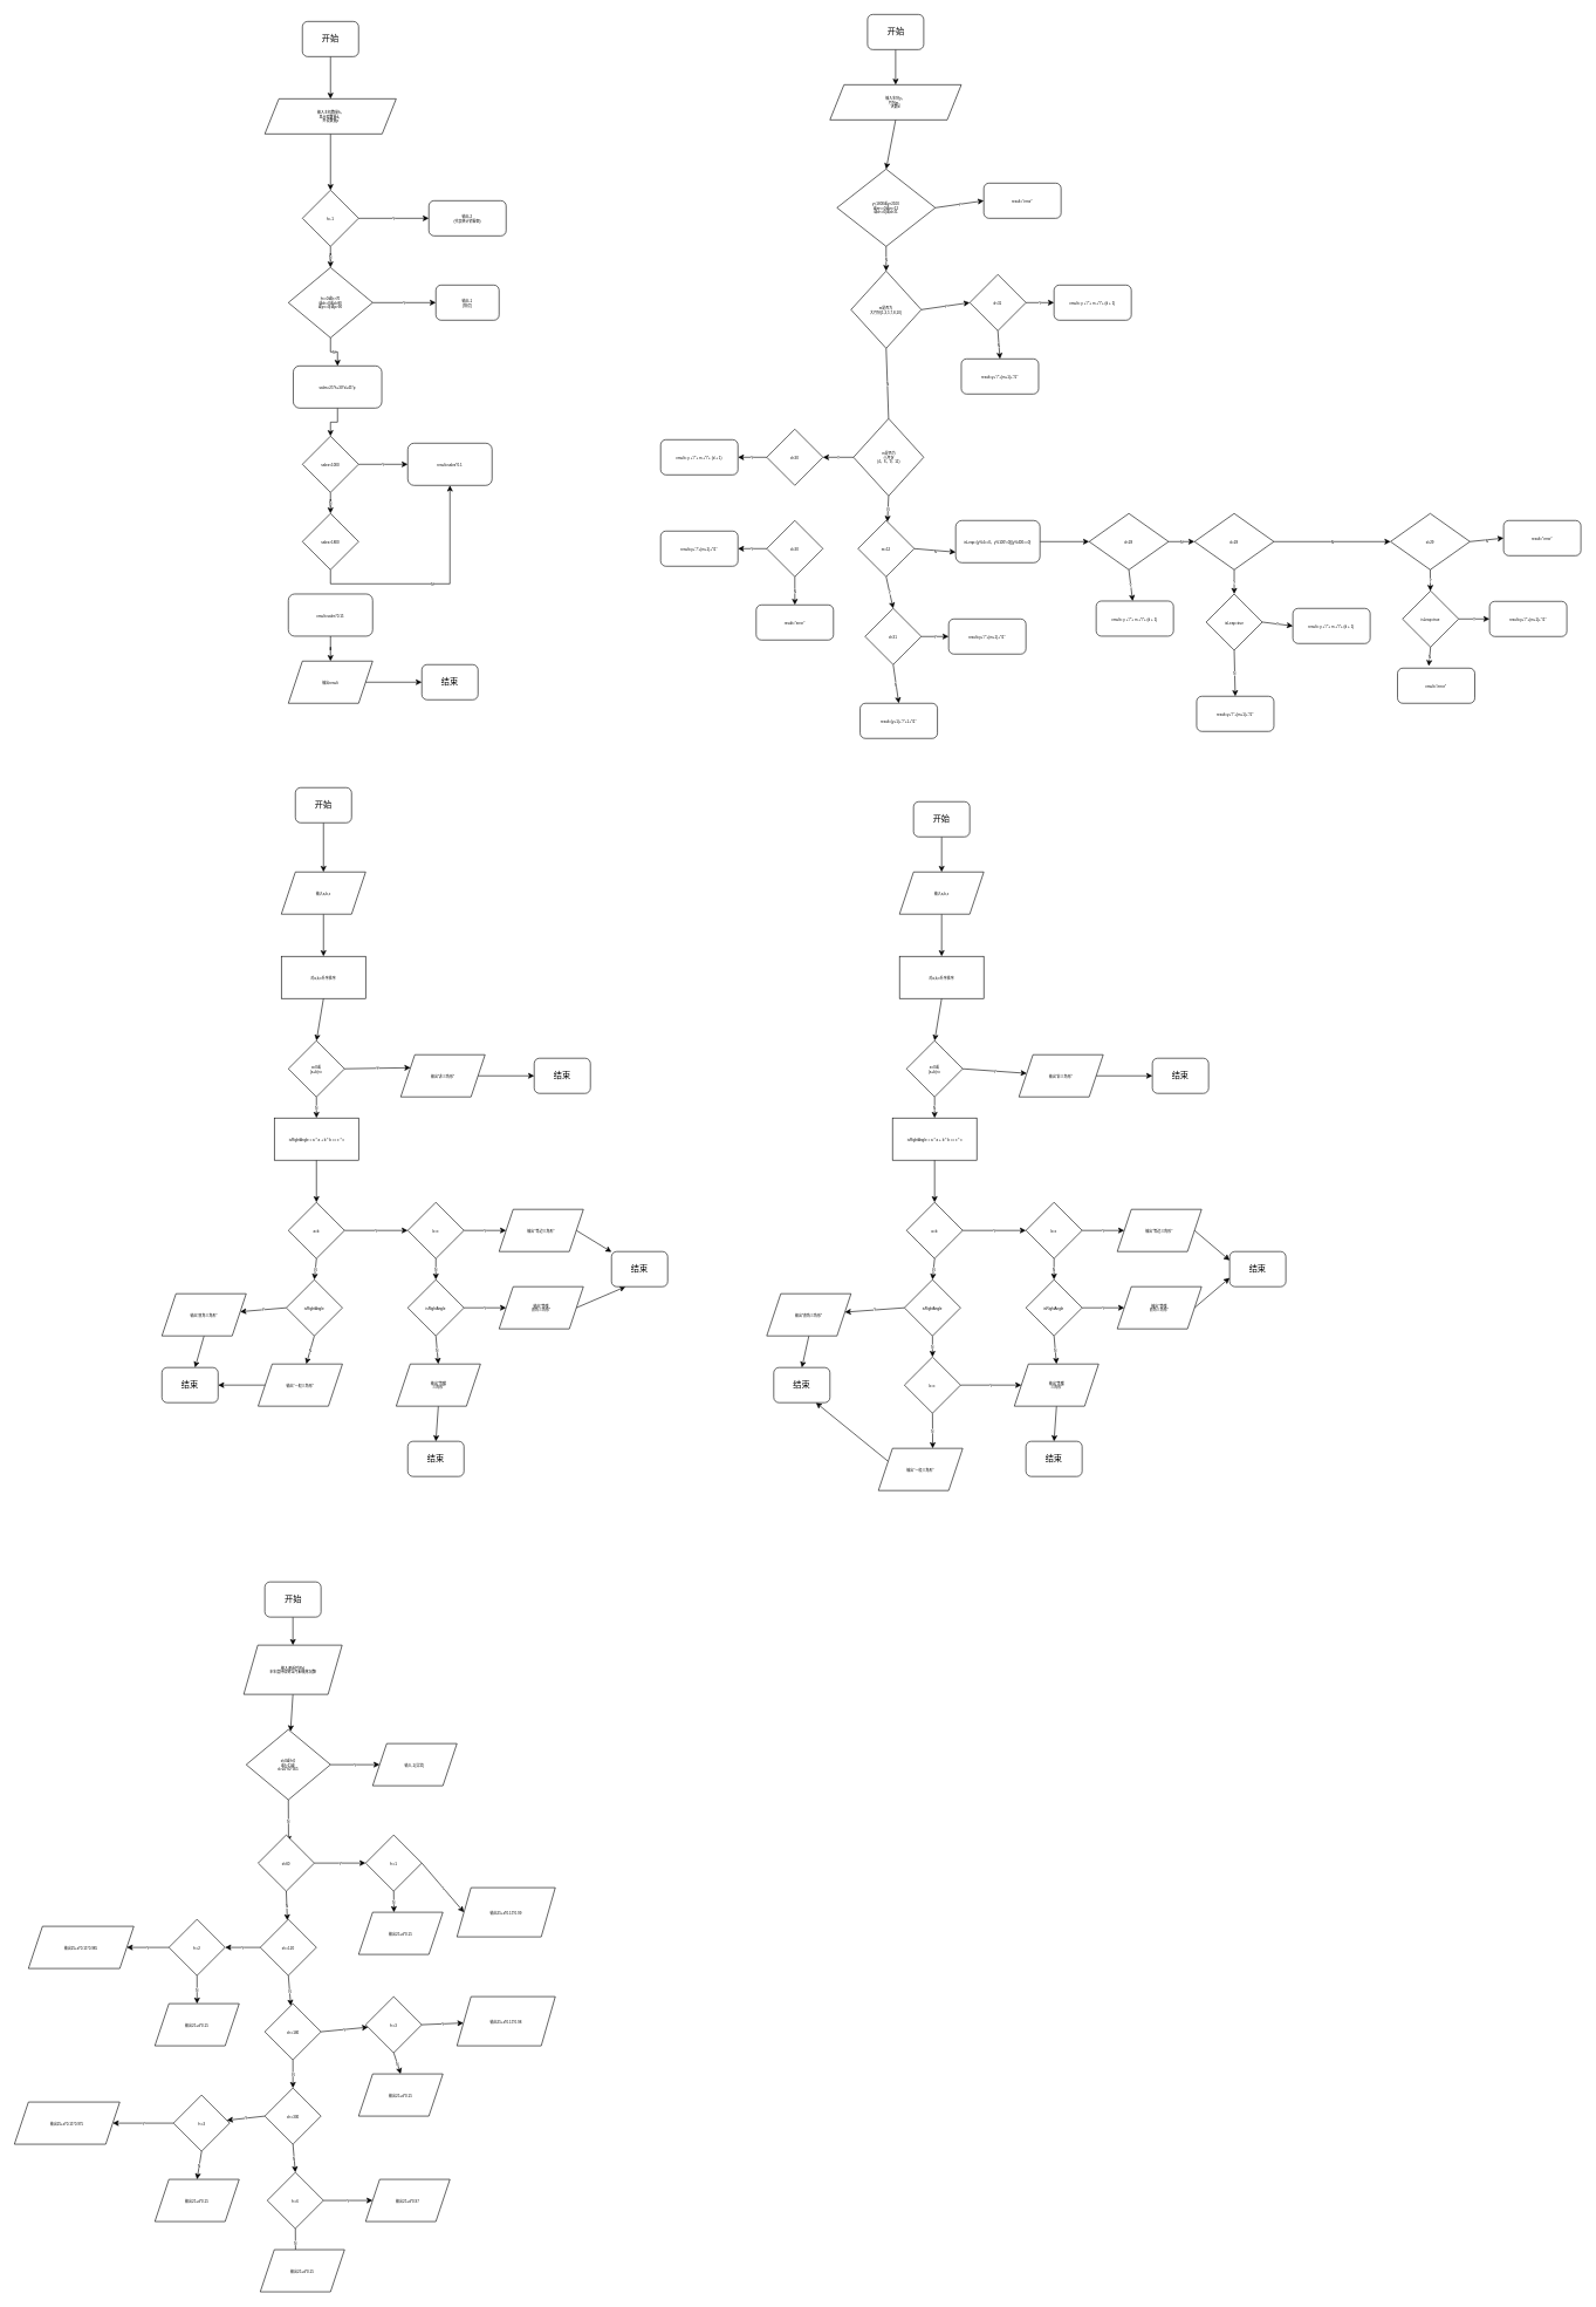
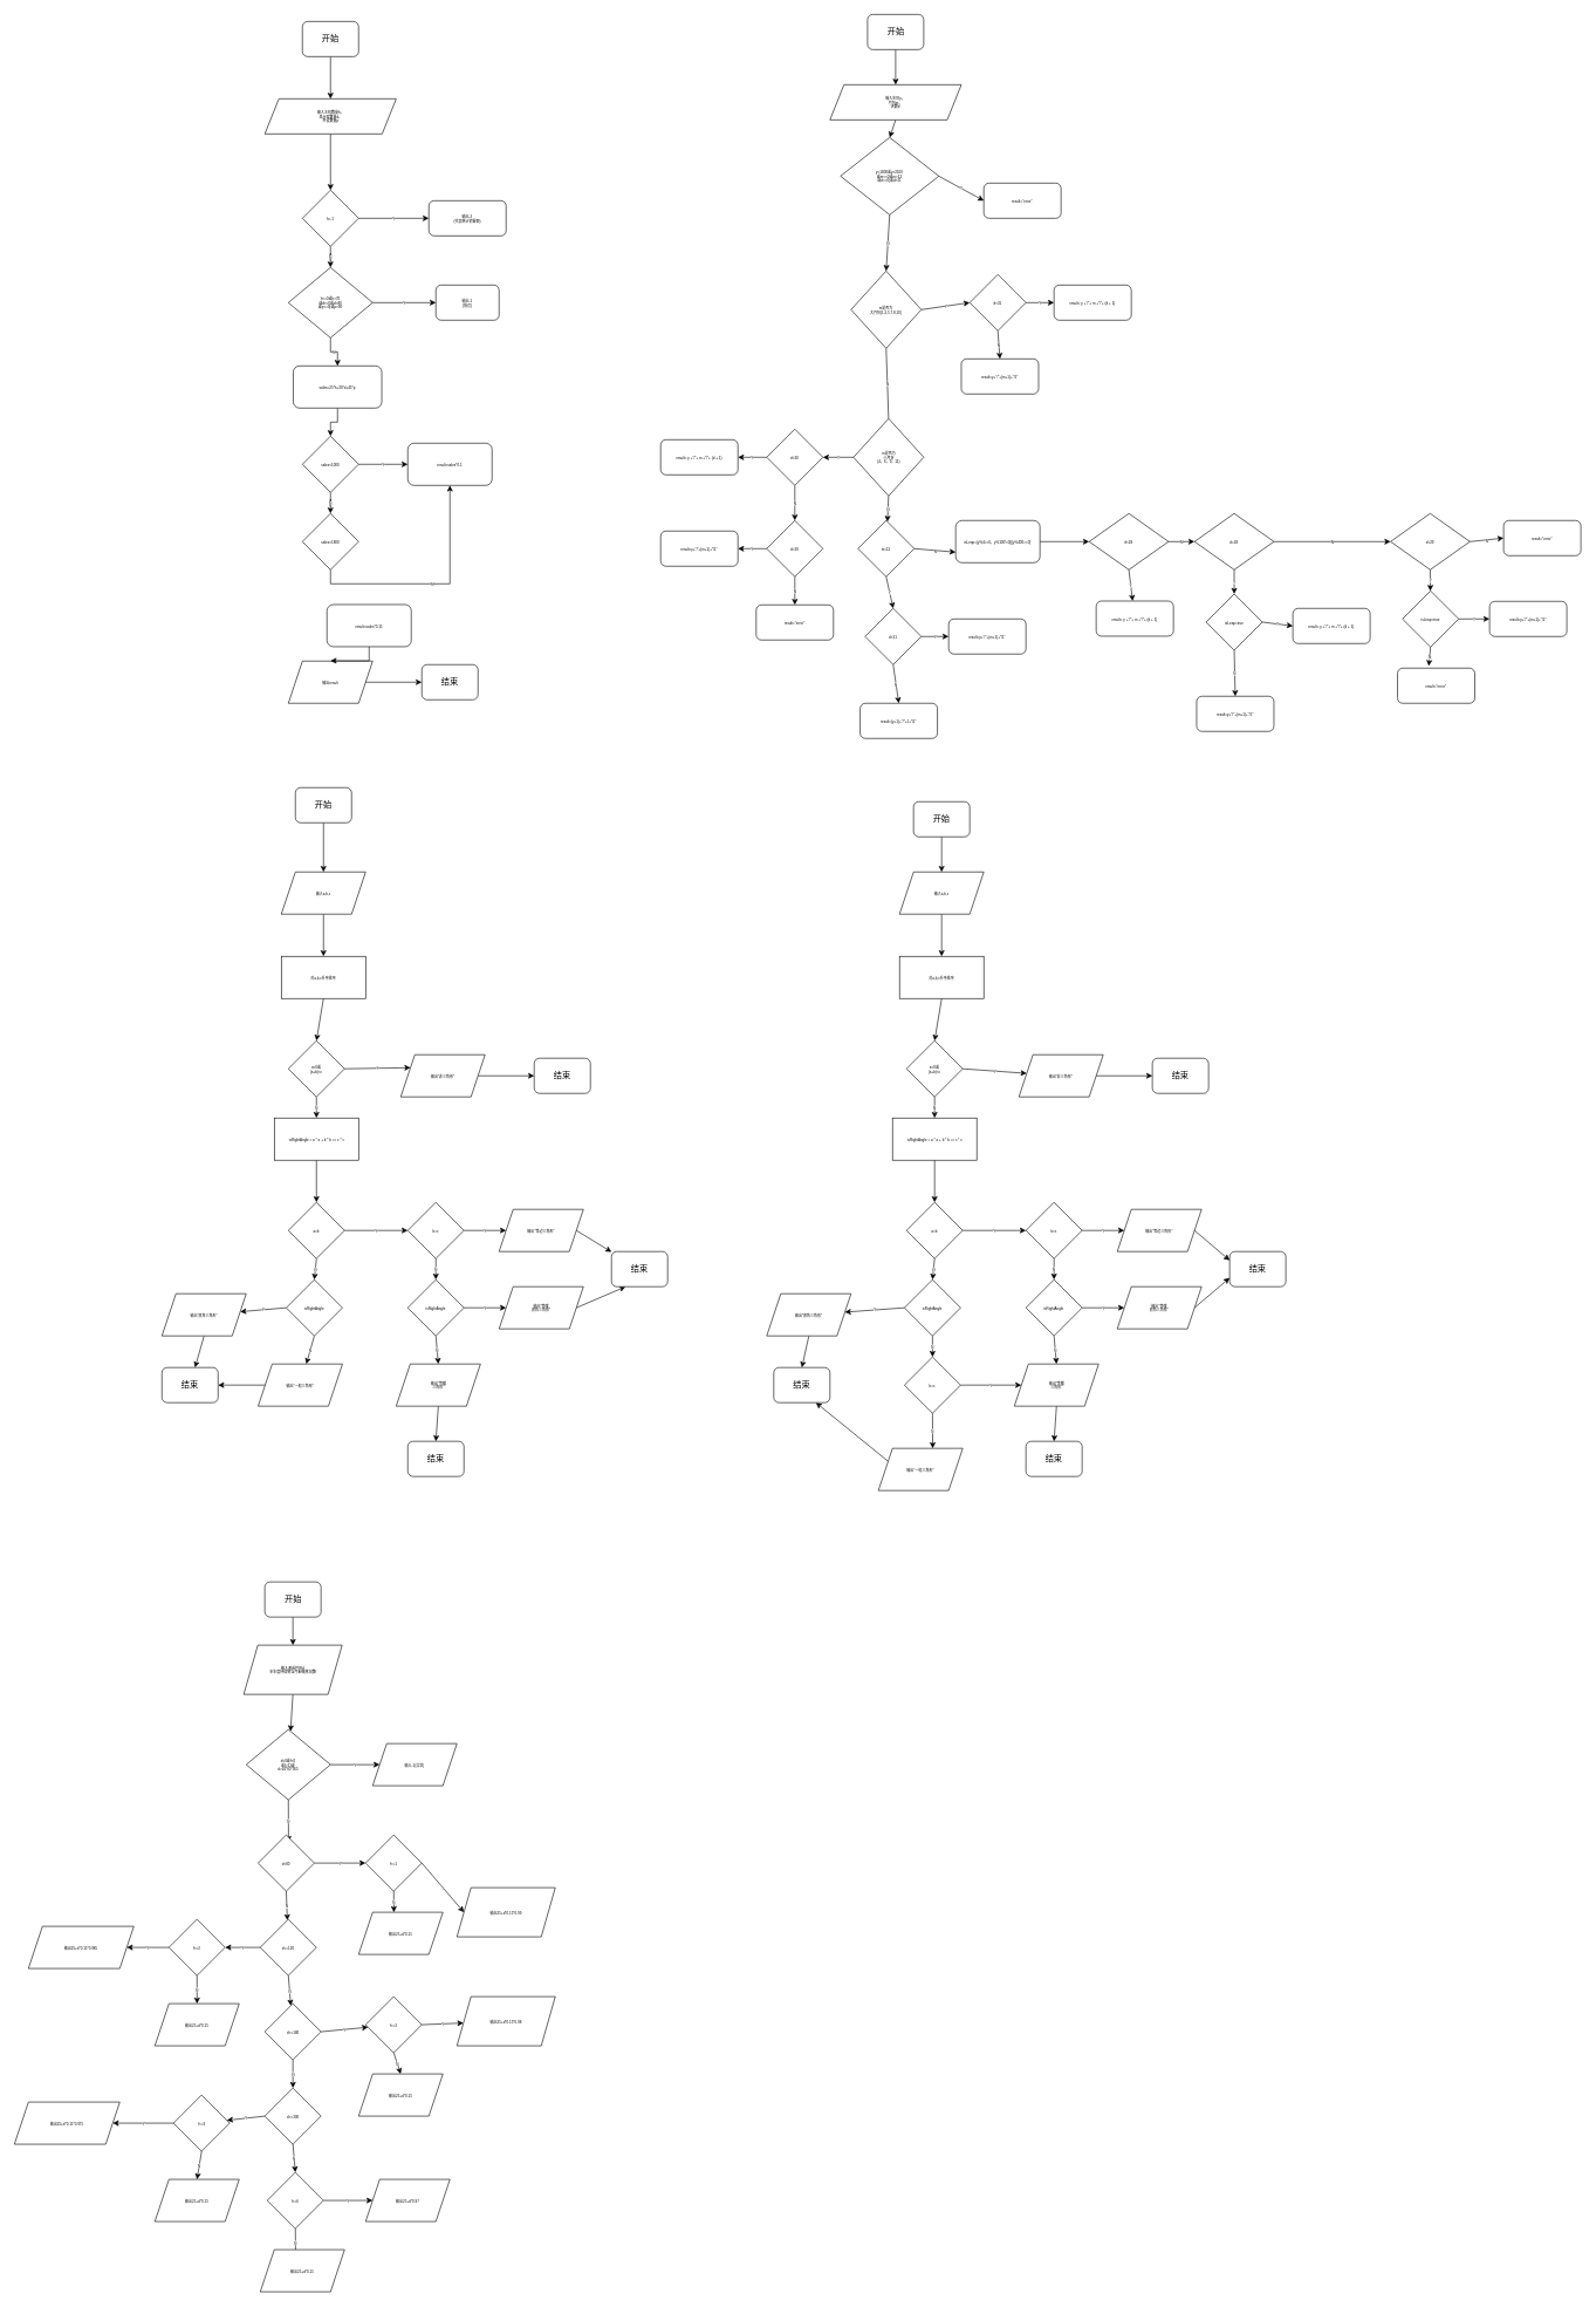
- <mxCell id="33" value="&lt;span style=&quot;font-size: 5px&quot;&gt;y&amp;lt;1800或y&amp;gt;2100&lt;br&gt;或m&amp;lt;=0或m&amp;gt;12&lt;br&gt;或d&amp;lt;=0|或d&amp;gt;31&lt;/span&gt;" style="rhombus;whiteSpace=wrap;html=1;fontSize=5;" vertex="1" parent="1"><mxGeometry x="1191" y="240" width="140" height="110" as="geometry" /></mxCell>
+ <mxCell id="33" value="&lt;span style=&quot;font-size: 5px&quot;&gt;y&amp;lt;1800或y&amp;gt;2100&lt;br&gt;或m&amp;lt;=0或m&amp;gt;12&lt;br&gt;或d&amp;lt;=0|或d&amp;gt;31&lt;/span&gt;" style="rhombus;whiteSpace=wrap;html=1;fontSize=5;" vertex="1" parent="1"><mxGeometry x="1196" y="195" width="140" height="110" as="geometry" /></mxCell>
+ <mxCell id="47" value="N" style="edgeStyle=none;rounded=0;orthogonalLoop=1;jettySize=auto;html=1;exitX=0.5;exitY=1;exitDx=0;exitDy=0;entryX=0.5;entryY=0;entryDx=0;entryDy=0;fontSize=5;" edge="1" parent="1" source="48" target="52"><mxGeometry relative="1" as="geometry" /></mxCell>
- <mxCell id="25" value="result=sales*0.15" style="rounded=1;whiteSpace=wrap;html=1;fontSize=5;" vertex="1" parent="1"><mxGeometry x="410" y="844.5" width="120" height="60" as="geometry" /></mxCell>
+ <mxCell id="25" value="result=sales*0.15" style="rounded=1;whiteSpace=wrap;html=1;fontSize=5;" vertex="1" parent="1"><mxGeometry x="465" y="859.5" width="120" height="60" as="geometry" /></mxCell>
